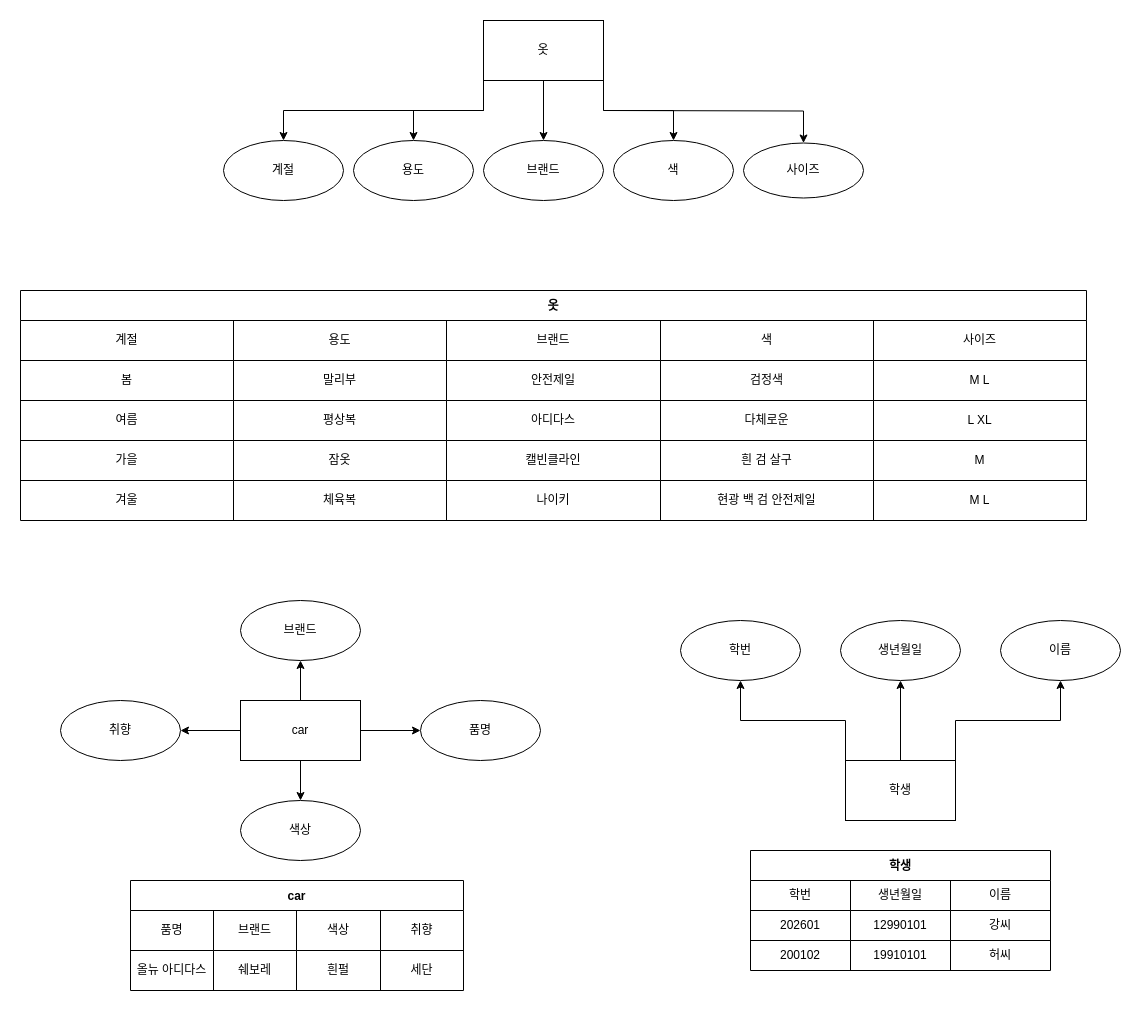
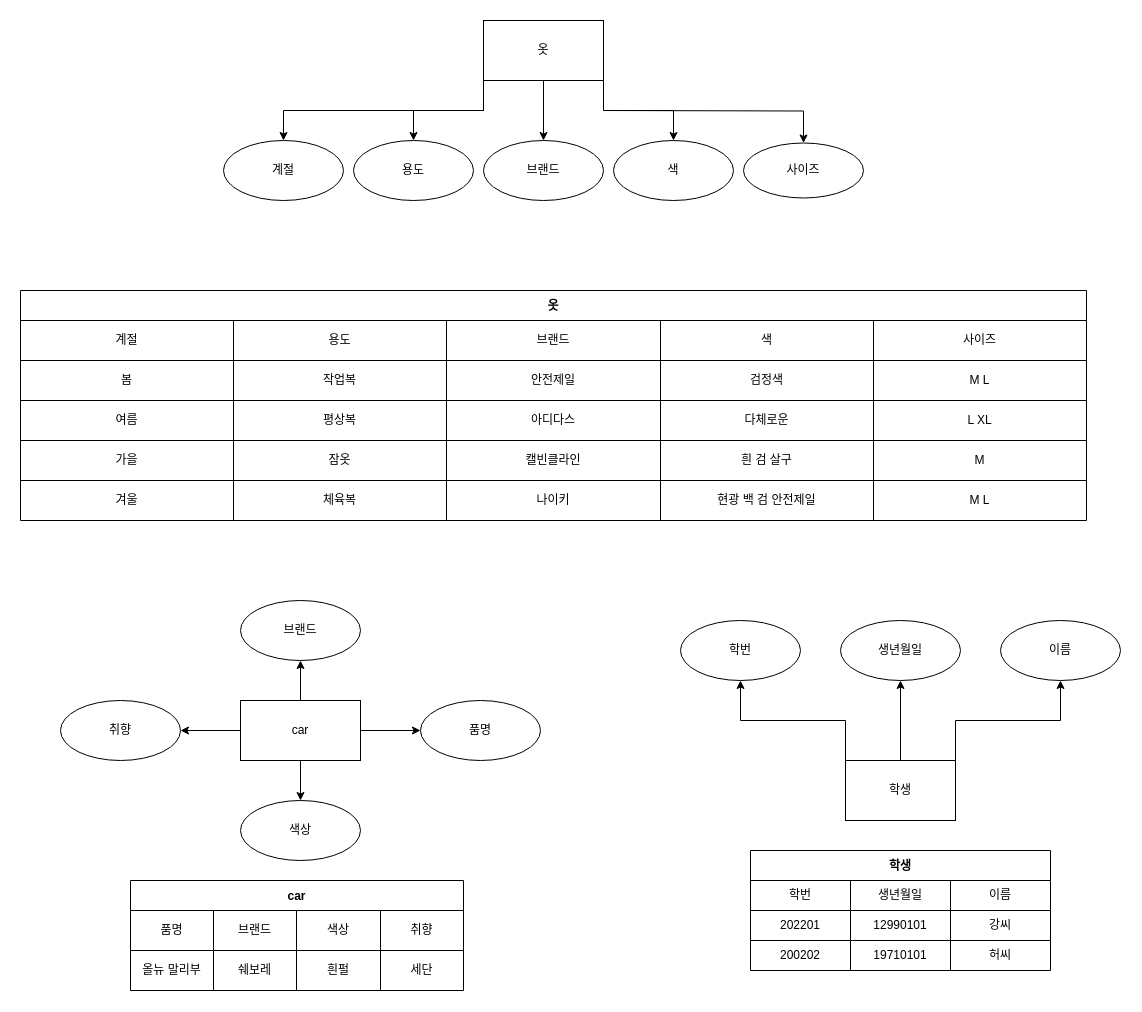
- <mxCell id="62" value="말리부" style="shape=partialRectangle;html=1;whiteSpace=wrap;connectable=0;fillColor=none;top=0;left=0;bottom=0;right=0;overflow=hidden;" vertex="1" parent="60"><mxGeometry x="213" width="213" height="40" as="geometry"><mxRectangle width="213" height="40" as="alternateBounds" /></mxGeometry></mxCell>
+ <mxCell id="62" value="작업복" style="shape=partialRectangle;html=1;whiteSpace=wrap;connectable=0;fillColor=none;top=0;left=0;bottom=0;right=0;overflow=hidden;" vertex="1" parent="60"><mxGeometry x="213" width="213" height="40" as="geometry"><mxRectangle width="213" height="40" as="alternateBounds" /></mxGeometry></mxCell>
- <mxCell id="45" value="202601" style="shape=partialRectangle;html=1;whiteSpace=wrap;connectable=0;fillColor=none;top=0;left=0;bottom=0;right=0;overflow=hidden;" vertex="1" parent="44"><mxGeometry width="100" height="30" as="geometry"><mxRectangle width="100" height="30" as="alternateBounds" /></mxGeometry></mxCell>
+ <mxCell id="45" value="202201" style="shape=partialRectangle;html=1;whiteSpace=wrap;connectable=0;fillColor=none;top=0;left=0;bottom=0;right=0;overflow=hidden;" vertex="1" parent="44"><mxGeometry width="100" height="30" as="geometry"><mxRectangle width="100" height="30" as="alternateBounds" /></mxGeometry></mxCell>
- <mxCell id="49" value="200102" style="shape=partialRectangle;html=1;whiteSpace=wrap;connectable=0;fillColor=none;top=0;left=0;bottom=0;right=0;overflow=hidden;" vertex="1" parent="48"><mxGeometry width="100" height="30" as="geometry"><mxRectangle width="100" height="30" as="alternateBounds" /></mxGeometry></mxCell>
+ <mxCell id="49" value="200202" style="shape=partialRectangle;html=1;whiteSpace=wrap;connectable=0;fillColor=none;top=0;left=0;bottom=0;right=0;overflow=hidden;" vertex="1" parent="48"><mxGeometry width="100" height="30" as="geometry"><mxRectangle width="100" height="30" as="alternateBounds" /></mxGeometry></mxCell>
- <mxCell id="50" value="19910101" style="shape=partialRectangle;html=1;whiteSpace=wrap;connectable=0;fillColor=none;top=0;left=0;bottom=0;right=0;overflow=hidden;" vertex="1" parent="48"><mxGeometry x="100" width="100" height="30" as="geometry"><mxRectangle width="100" height="30" as="alternateBounds" /></mxGeometry></mxCell>
+ <mxCell id="50" value="19710101" style="shape=partialRectangle;html=1;whiteSpace=wrap;connectable=0;fillColor=none;top=0;left=0;bottom=0;right=0;overflow=hidden;" vertex="1" parent="48"><mxGeometry x="100" width="100" height="30" as="geometry"><mxRectangle width="100" height="30" as="alternateBounds" /></mxGeometry></mxCell>
- <mxCell id="35" value="올뉴 아디다스" style="shape=partialRectangle;html=1;whiteSpace=wrap;connectable=0;fillColor=none;top=0;left=0;bottom=0;right=0;overflow=hidden;" vertex="1" parent="34"><mxGeometry width="83" height="40" as="geometry"><mxRectangle width="83" height="40" as="alternateBounds" /></mxGeometry></mxCell>
+ <mxCell id="35" value="올뉴 말리부" style="shape=partialRectangle;html=1;whiteSpace=wrap;connectable=0;fillColor=none;top=0;left=0;bottom=0;right=0;overflow=hidden;" vertex="1" parent="34"><mxGeometry width="83" height="40" as="geometry"><mxRectangle width="83" height="40" as="alternateBounds" /></mxGeometry></mxCell>
